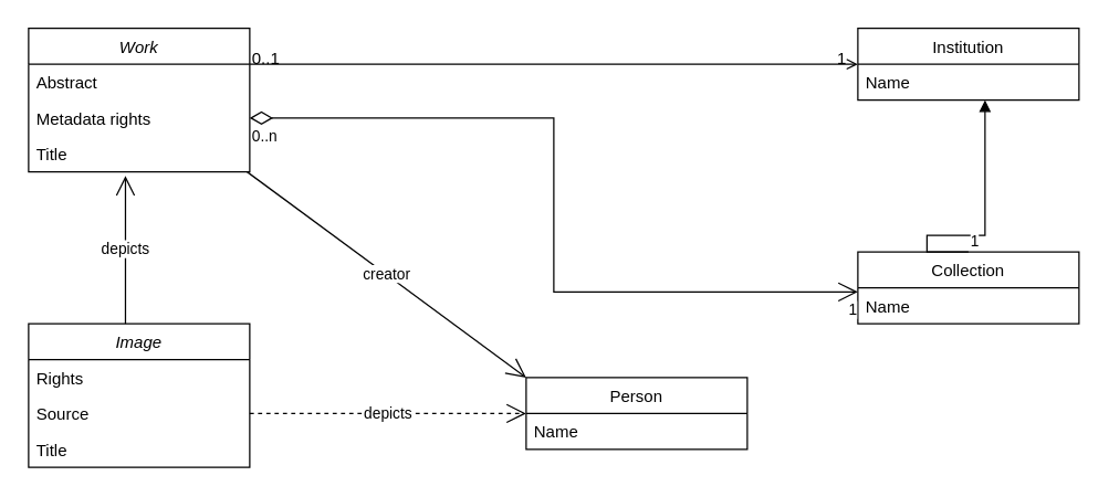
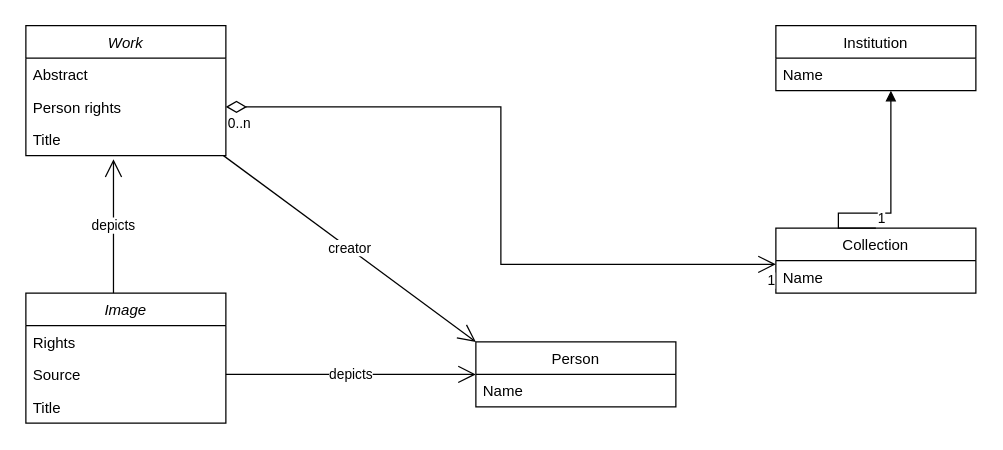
- <mxCell id="8" value="" style="endArrow=open;shadow=0;strokeWidth=1;rounded=0;endFill=1;edgeStyle=elbowEdgeStyle;elbow=vertical;" parent="1" source="2" target="6" edge="1"><mxGeometry x="0.5" y="41" relative="1" as="geometry"><mxPoint x="360" y="172" as="sourcePoint" /><mxPoint x="520" y="172" as="targetPoint" /><mxPoint x="-40" y="32" as="offset" /></mxGeometry></mxCell>
- <mxCell id="9" value="0..1" style="resizable=0;align=left;verticalAlign=bottom;labelBackgroundColor=none;fontSize=12;" parent="8" connectable="0" vertex="1"><mxGeometry x="-1" relative="1" as="geometry"><mxPoint y="4" as="offset" /></mxGeometry></mxCell>
- <mxCell id="10" value="1" style="resizable=0;align=right;verticalAlign=bottom;labelBackgroundColor=none;fontSize=12;" parent="8" connectable="0" vertex="1"><mxGeometry x="1" relative="1" as="geometry"><mxPoint x="-7" y="4" as="offset" /></mxGeometry></mxCell>
- <mxCell id="4" value="Metadata rights" style="text;align=left;verticalAlign=top;spacingLeft=4;spacingRight=4;overflow=hidden;rotatable=0;points=[[0,0.5],[1,0.5]];portConstraint=eastwest;" vertex="1" parent="2"><mxGeometry y="52" width="160" height="26" as="geometry" /></mxCell>
+ <mxCell id="4" value="Person rights" style="text;align=left;verticalAlign=top;spacingLeft=4;spacingRight=4;overflow=hidden;rotatable=0;points=[[0,0.5],[1,0.5]];portConstraint=eastwest;" vertex="1" parent="2"><mxGeometry y="52" width="160" height="26" as="geometry" /></mxCell>
- <mxCell id="25" value="depicts" style="endArrow=open;endFill=1;endSize=12;html=1;rounded=0;exitX=1;exitY=0.5;exitDx=0;exitDy=0;entryX=0;entryY=0.5;entryDx=0;entryDy=0;dashed=1;" edge="1" parent="1" source="20" target="23"><mxGeometry width="160" relative="1" as="geometry"><mxPoint x="270" y="317" as="sourcePoint" /><mxPoint x="270" y="210" as="targetPoint" /></mxGeometry></mxCell>
+ <mxCell id="25" value="depicts" style="endArrow=open;endFill=1;endSize=12;html=1;rounded=0;exitX=1;exitY=0.5;exitDx=0;exitDy=0;entryX=0;entryY=0.5;entryDx=0;entryDy=0;" edge="1" parent="1" source="20" target="23"><mxGeometry width="160" relative="1" as="geometry"><mxPoint x="270" y="317" as="sourcePoint" /><mxPoint x="270" y="210" as="targetPoint" /></mxGeometry></mxCell>
